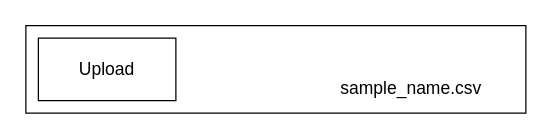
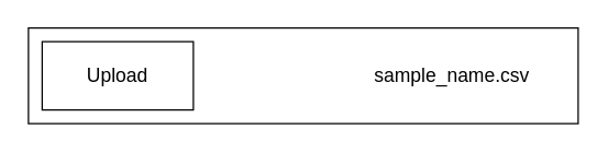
- <mxCell id="4" value="&lt;font style=&quot;font-size: 14px;&quot;&gt;sample_name.csv&lt;/font&gt;" style="text;html=1;strokeColor=none;fillColor=none;align=left;verticalAlign=middle;whiteSpace=wrap;rounded=0;" parent="1" vertex="1"><mxGeometry x="270" y="55" width="140" height="30" as="geometry" /></mxCell>
+ <mxCell id="4" value="&lt;font style=&quot;font-size: 14px;&quot;&gt;sample_name.csv&lt;/font&gt;" style="text;html=1;strokeColor=none;fillColor=none;align=left;verticalAlign=middle;whiteSpace=wrap;rounded=0;" parent="1" vertex="1"><mxGeometry x="270" y="40" width="140" height="30" as="geometry" /></mxCell>
